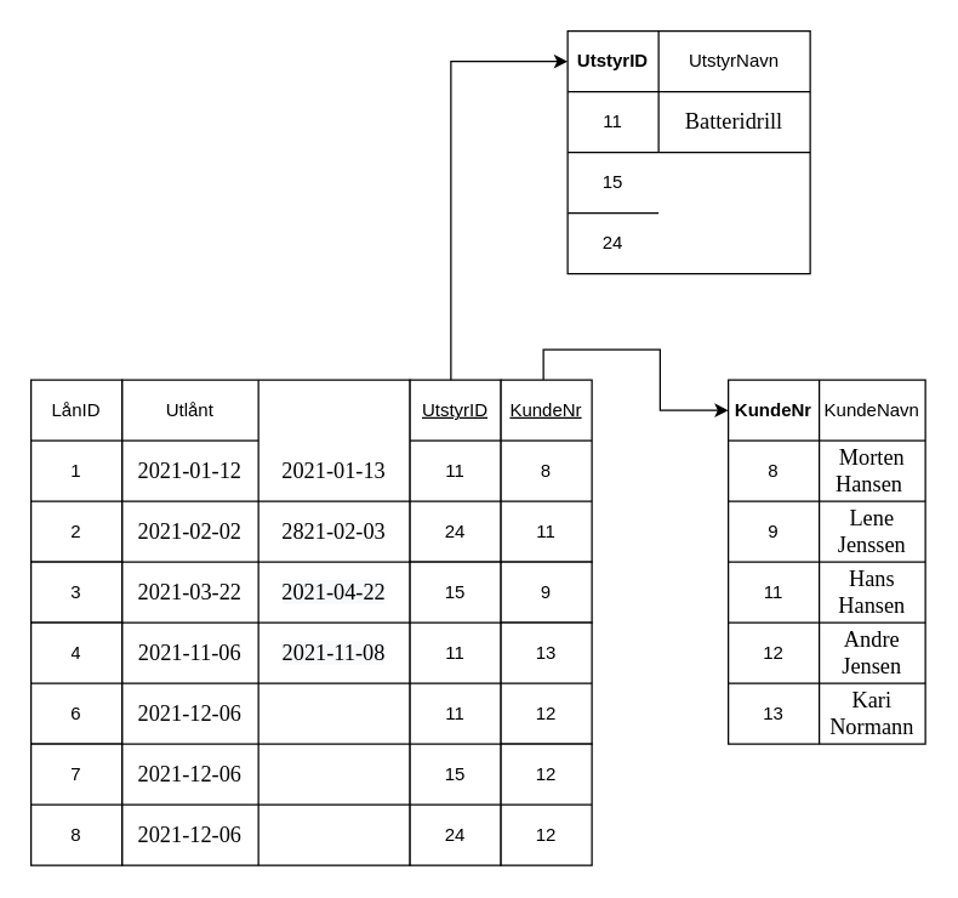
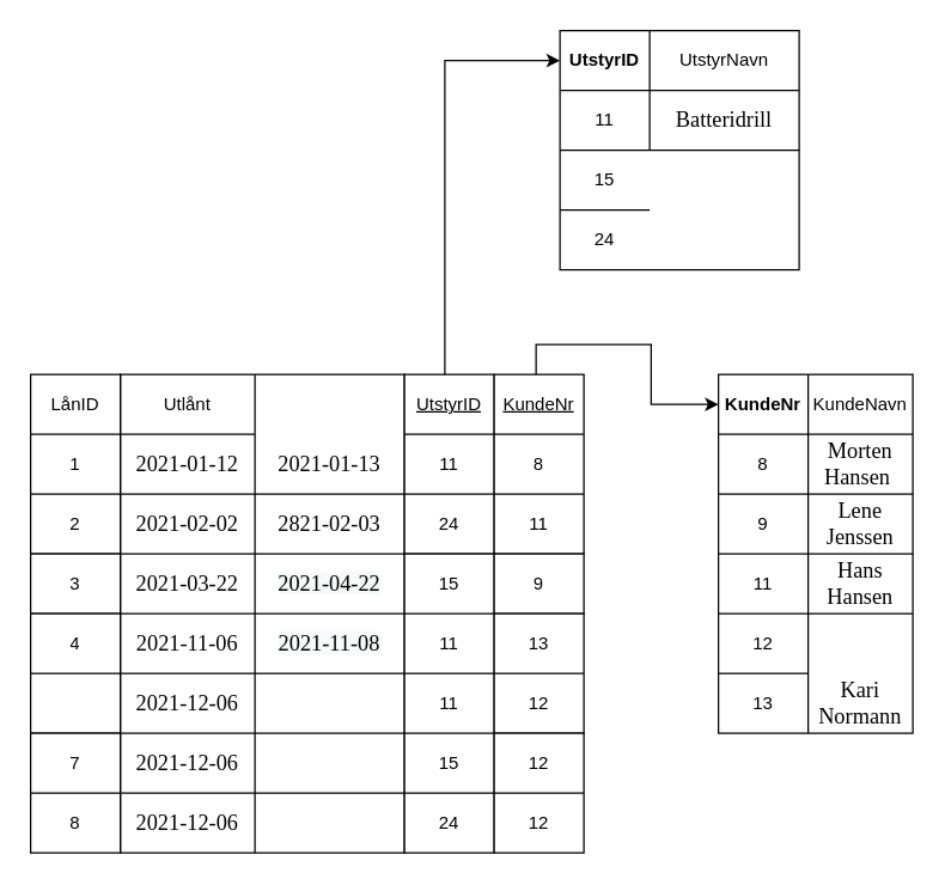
- <mxCell id="17" value="&lt;span style=&quot;font-family: &amp;#34;calibri&amp;#34; ; font-size: 11pt&quot;&gt;Andre Jensen&lt;br&gt;&lt;/span&gt;" style="shape=partialRectangle;html=1;whiteSpace=wrap;connectable=0;overflow=hidden;fillColor=none;top=0;left=0;bottom=0;right=0;pointerEvents=1;" vertex="1" parent="15"><mxGeometry x="60" width="70" height="40" as="geometry"><mxRectangle width="70" height="40" as="alternateBounds" /></mxGeometry></mxCell>
- <mxCell id="70" value="6" style="shape=partialRectangle;html=1;whiteSpace=wrap;connectable=0;overflow=hidden;fillColor=none;top=0;left=0;bottom=0;right=0;pointerEvents=1;" vertex="1" parent="69"><mxGeometry width="60" height="40" as="geometry"><mxRectangle width="60" height="40" as="alternateBounds" /></mxGeometry></mxCell>
